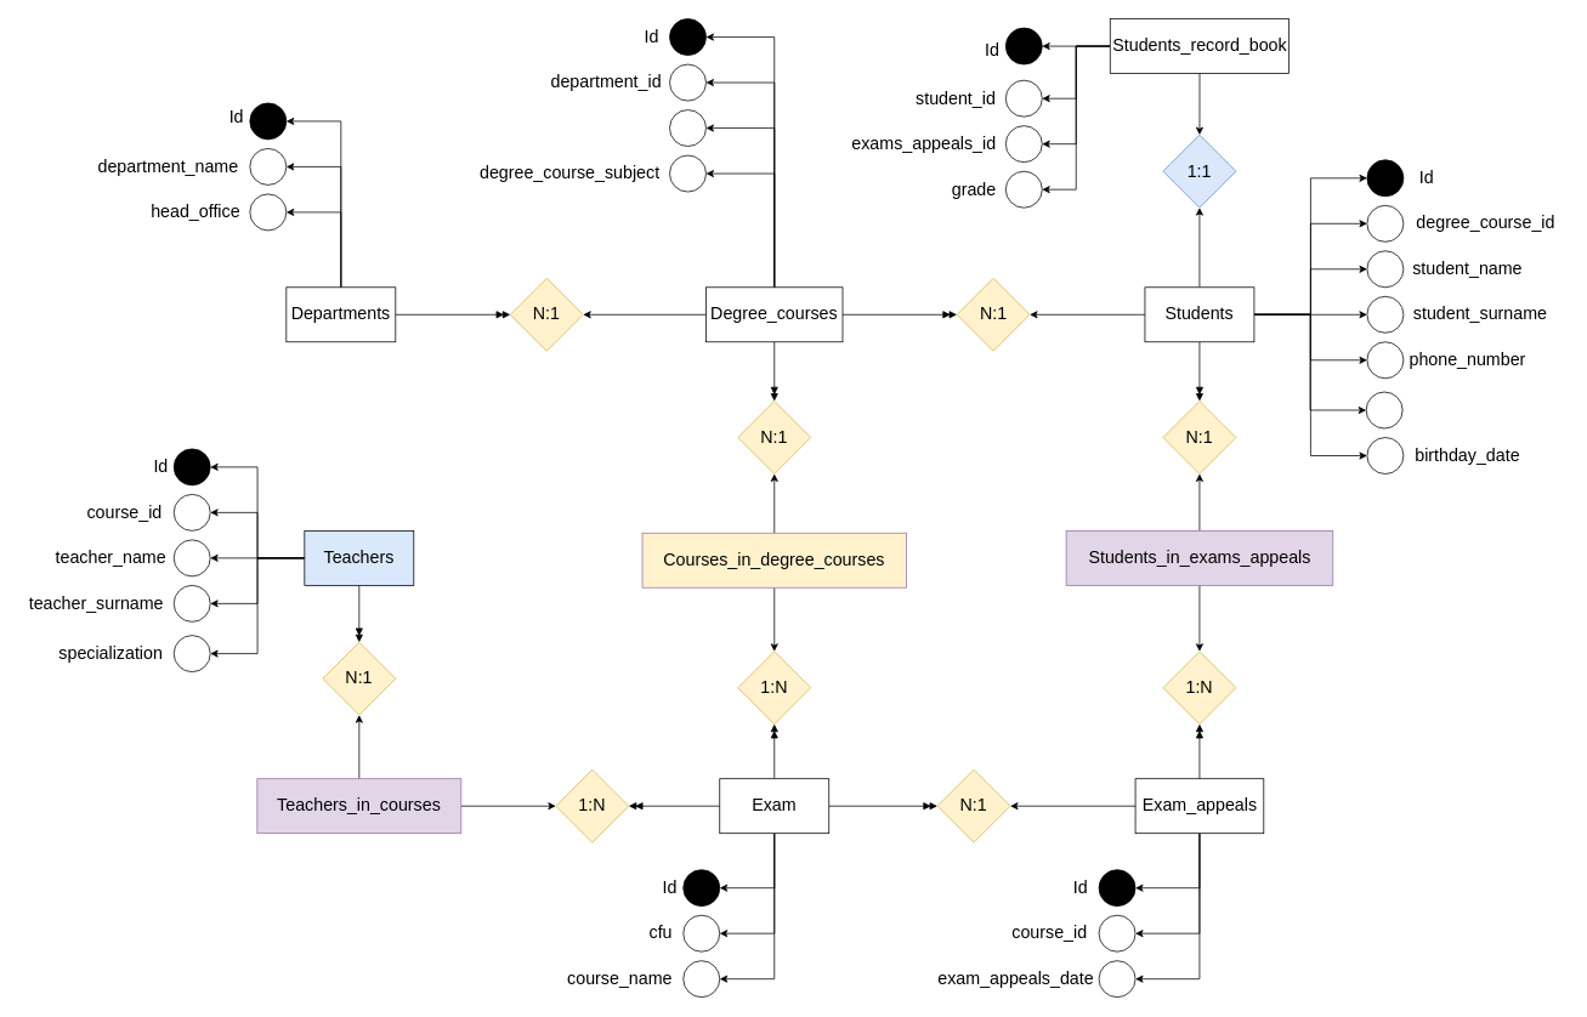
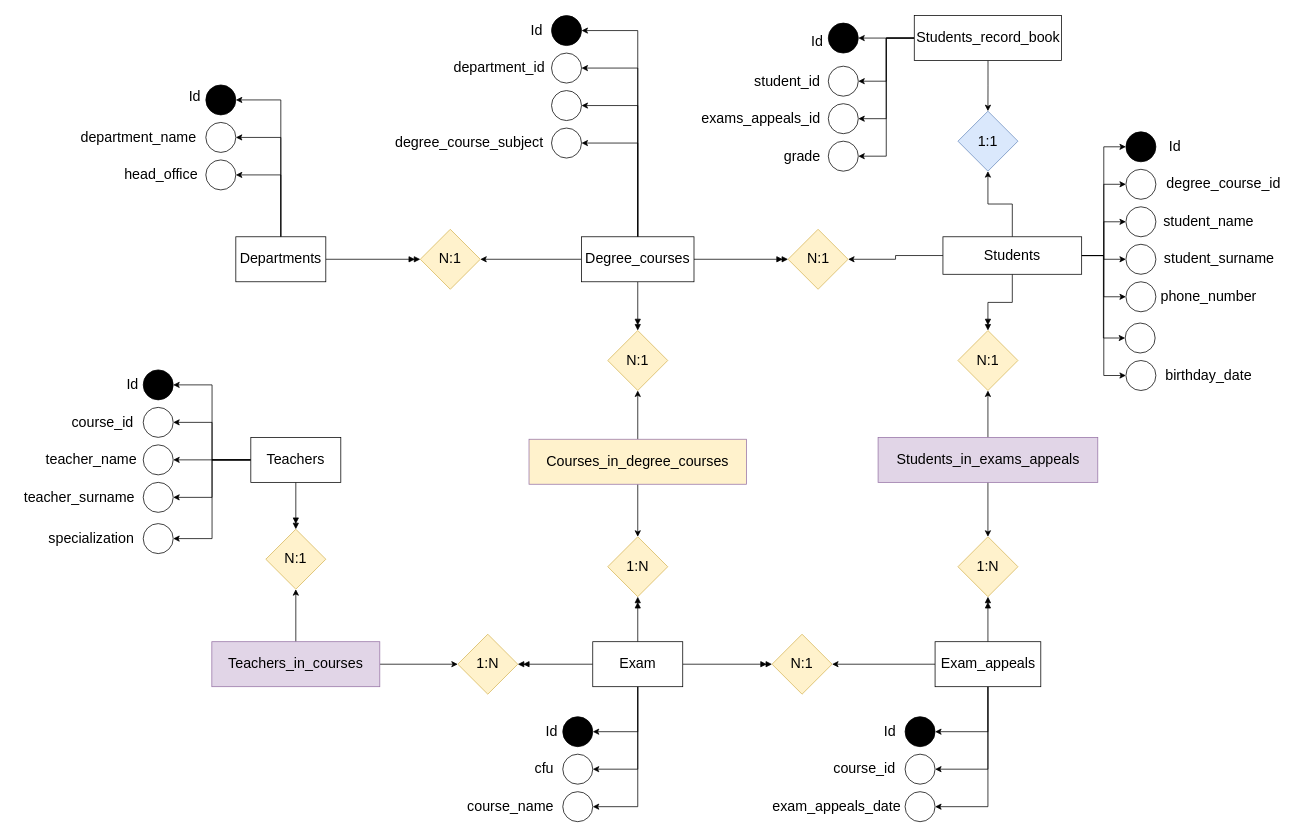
- <mxCell id="81" value="Students" style="rounded=0;whiteSpace=wrap;html=1;fontSize=19;" parent="1" vertex="1"><mxGeometry x="1257" y="315" width="120" height="60" as="geometry" /></mxCell>
+ <mxCell id="81" value="Students" style="rounded=0;whiteSpace=wrap;html=1;fontSize=19;" parent="1" vertex="1"><mxGeometry x="1257" y="315" width="185" height="50" as="geometry" /></mxCell>
- <mxCell id="48" value="Teachers" style="rounded=0;whiteSpace=wrap;html=1;fontSize=19;fillColor=#dae8fc;" parent="1" vertex="1"><mxGeometry x="334" y="582.5" width="120" height="60" as="geometry" /></mxCell>
+ <mxCell id="48" value="Teachers" style="rounded=0;whiteSpace=wrap;html=1;fontSize=19;" parent="1" vertex="1"><mxGeometry x="334" y="582.5" width="120" height="60" as="geometry" /></mxCell>
